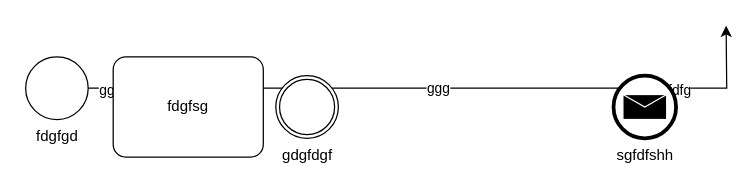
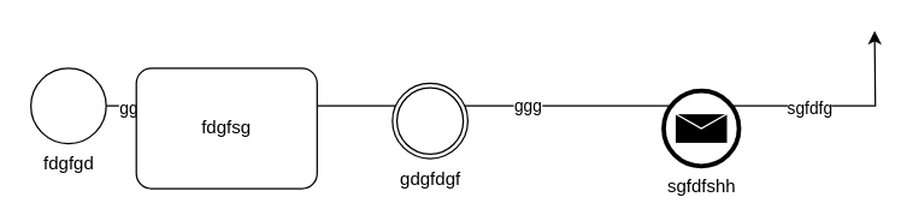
- <mxCell id="6" value="gdgfdgf" style="points=[[0.145,0.145,0],[0.5,0,0],[0.855,0.145,0],[1,0.5,0],[0.855,0.855,0],[0.5,1,0],[0.145,0.855,0],[0,0.5,0]];shape=mxgraph.bpmn.event;html=1;verticalLabelPosition=bottom;labelBackgroundColor=#ffffff;verticalAlign=top;align=center;perimeter=ellipsePerimeter;outlineConnect=0;aspect=fixed;outline=throwing;symbol=general;" parent="1" vertex="1"><mxGeometry x="220" y="60" width="50" height="50" as="geometry" /></mxCell>
+ <mxCell id="6" value="gdgfdgf" style="points=[[0.145,0.145,0],[0.5,0,0],[0.855,0.145,0],[1,0.5,0],[0.855,0.855,0],[0.5,1,0],[0.145,0.855,0],[0,0.5,0]];shape=mxgraph.bpmn.event;html=1;verticalLabelPosition=bottom;labelBackgroundColor=#ffffff;verticalAlign=top;align=center;perimeter=ellipsePerimeter;outlineConnect=0;aspect=fixed;outline=throwing;symbol=general;" parent="1" vertex="1"><mxGeometry x="260" y="55" width="50" height="50" as="geometry" /></mxCell>
- <mxCell id="7" value="sgfdfshh" style="points=[[0.145,0.145,0],[0.5,0,0],[0.855,0.145,0],[1,0.5,0],[0.855,0.855,0],[0.5,1,0],[0.145,0.855,0],[0,0.5,0]];shape=mxgraph.bpmn.event;html=1;verticalLabelPosition=bottom;labelBackgroundColor=#ffffff;verticalAlign=top;align=center;perimeter=ellipsePerimeter;outlineConnect=0;aspect=fixed;outline=end;symbol=message;" parent="1" vertex="1"><mxGeometry x="490" y="60" width="50" height="50" as="geometry" /></mxCell>
+ <mxCell id="7" value="sgfdfshh" style="points=[[0.145,0.145,0],[0.5,0,0],[0.855,0.145,0],[1,0.5,0],[0.855,0.855,0],[0.5,1,0],[0.145,0.855,0],[0,0.5,0]];shape=mxgraph.bpmn.event;html=1;verticalLabelPosition=bottom;labelBackgroundColor=#ffffff;verticalAlign=top;align=center;perimeter=ellipsePerimeter;outlineConnect=0;aspect=fixed;outline=end;symbol=message;" parent="1" vertex="1"><mxGeometry x="440" y="60" width="50" height="50" as="geometry" /></mxCell>
